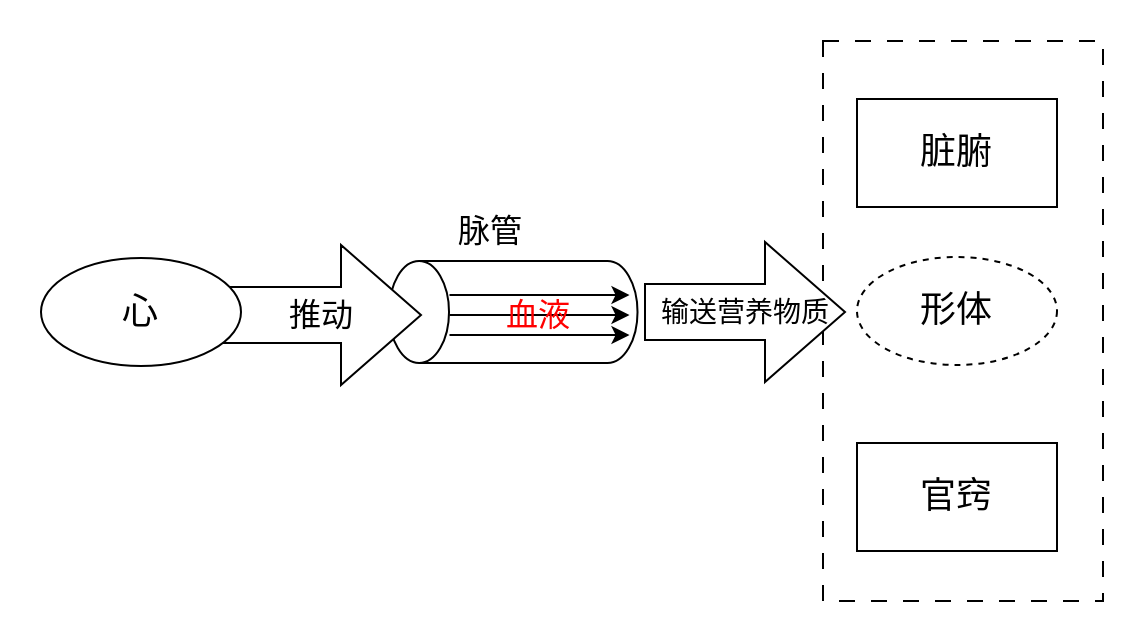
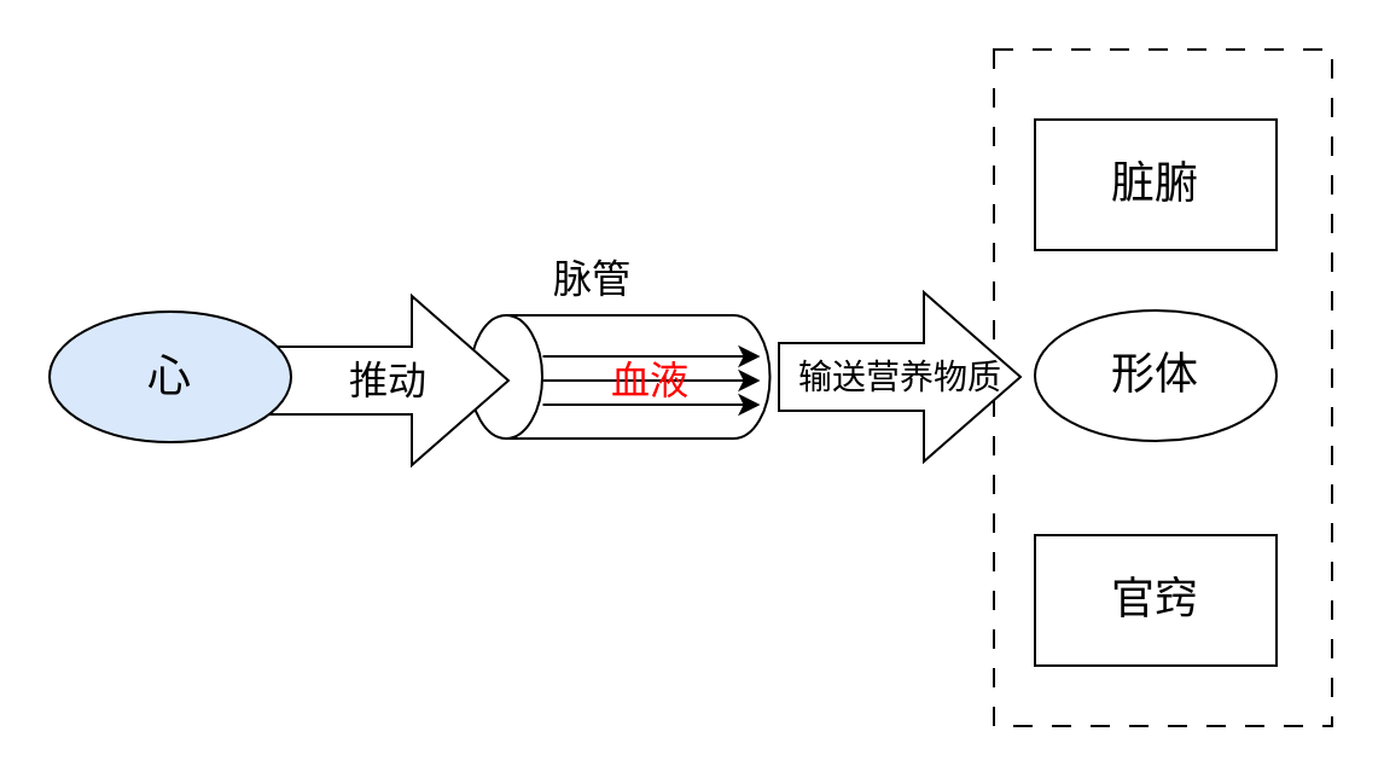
- <mxCell id="5" value="形体" style="ellipse;whiteSpace=wrap;html=1;fontSize=18;dashed=1;" vertex="1" parent="2"><mxGeometry x="17" y="108" width="100" height="54" as="geometry" /></mxCell>
+ <mxCell id="5" value="形体" style="ellipse;whiteSpace=wrap;html=1;fontSize=18;" vertex="1" parent="2"><mxGeometry x="17" y="108" width="100" height="54" as="geometry" /></mxCell>
- <mxCell id="14" value="心" style="ellipse;whiteSpace=wrap;html=1;fontSize=18;" vertex="1" parent="1"><mxGeometry x="20" y="128.5" width="100" height="54" as="geometry" /></mxCell>
+ <mxCell id="14" value="心" style="ellipse;whiteSpace=wrap;html=1;fontSize=18;fillColor=#dae8fc;" vertex="1" parent="1"><mxGeometry x="20" y="128.5" width="100" height="54" as="geometry" /></mxCell>
